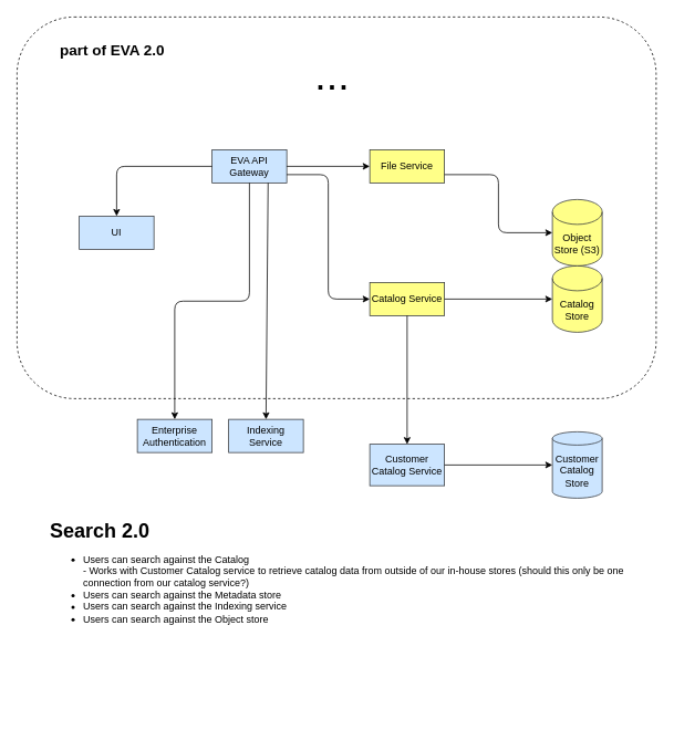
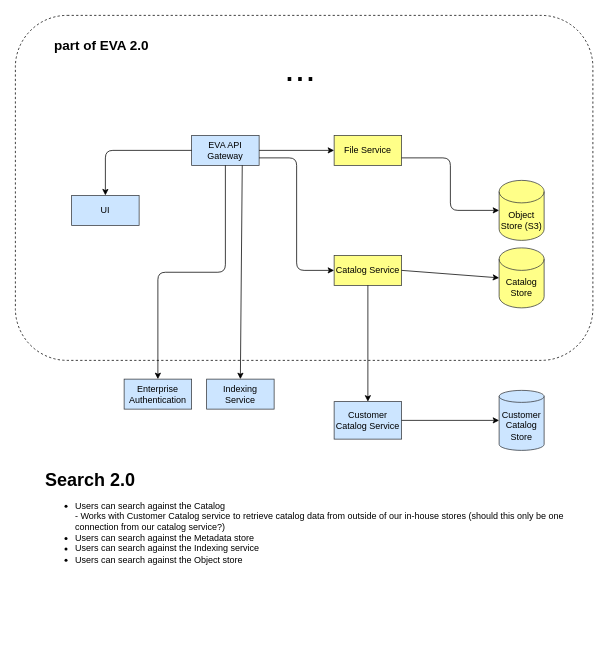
- <mxCell id="10" value="Catalog Store" style="shape=cylinder3;whiteSpace=wrap;html=1;boundedLbl=1;backgroundOutline=1;size=15;fillColor=#ffff88;strokeColor=#36393d;" parent="1" vertex="1"><mxGeometry x="665" y="320" width="60" height="80" as="geometry" /></mxCell>
+ <mxCell id="10" value="Catalog Store" style="shape=cylinder3;whiteSpace=wrap;html=1;boundedLbl=1;backgroundOutline=1;size=15;fillColor=#ffff88;strokeColor=#36393d;" parent="1" vertex="1"><mxGeometry x="665" y="330" width="60" height="80" as="geometry" /></mxCell>
